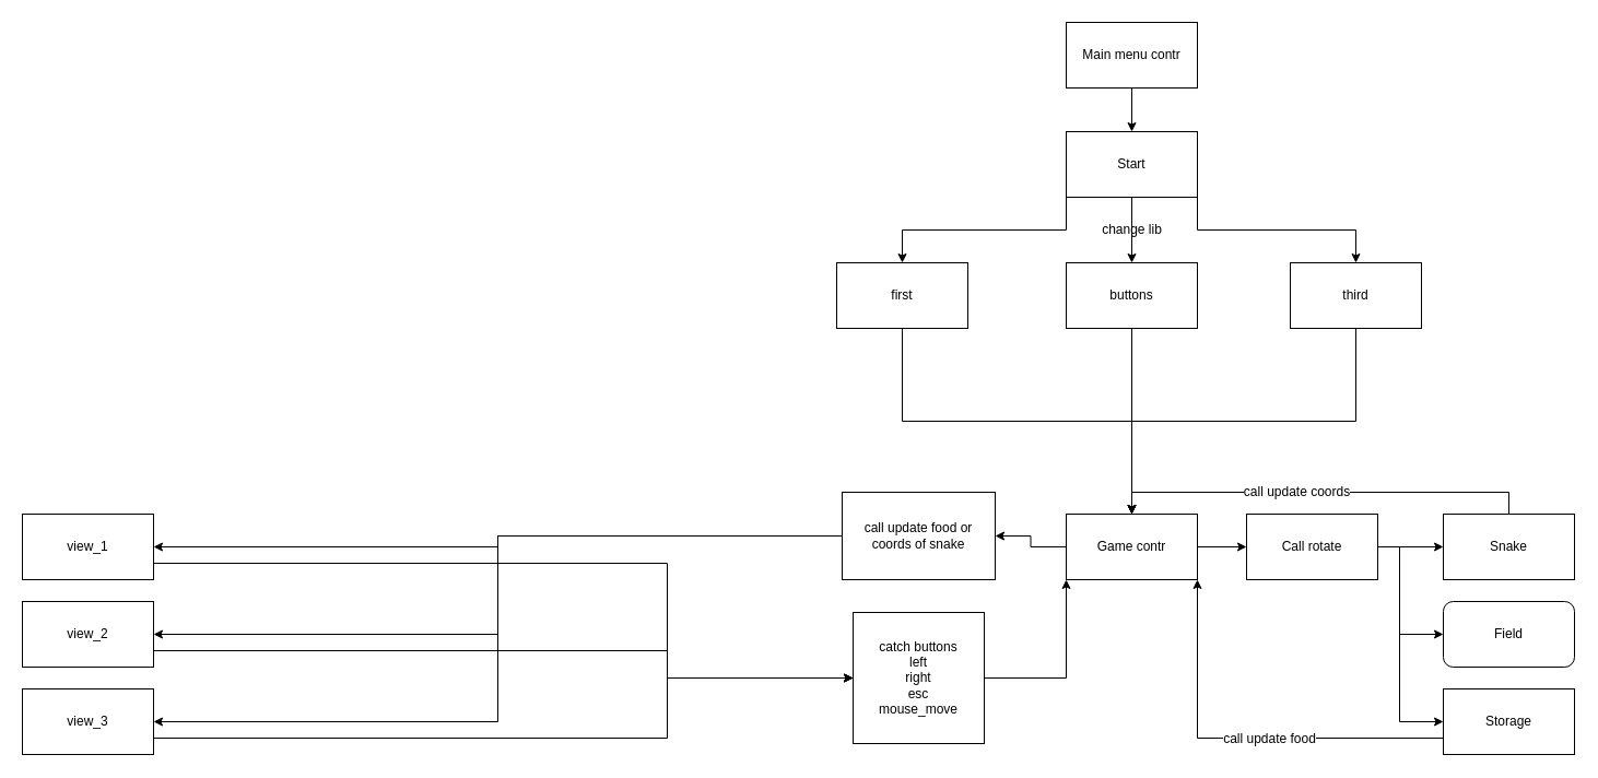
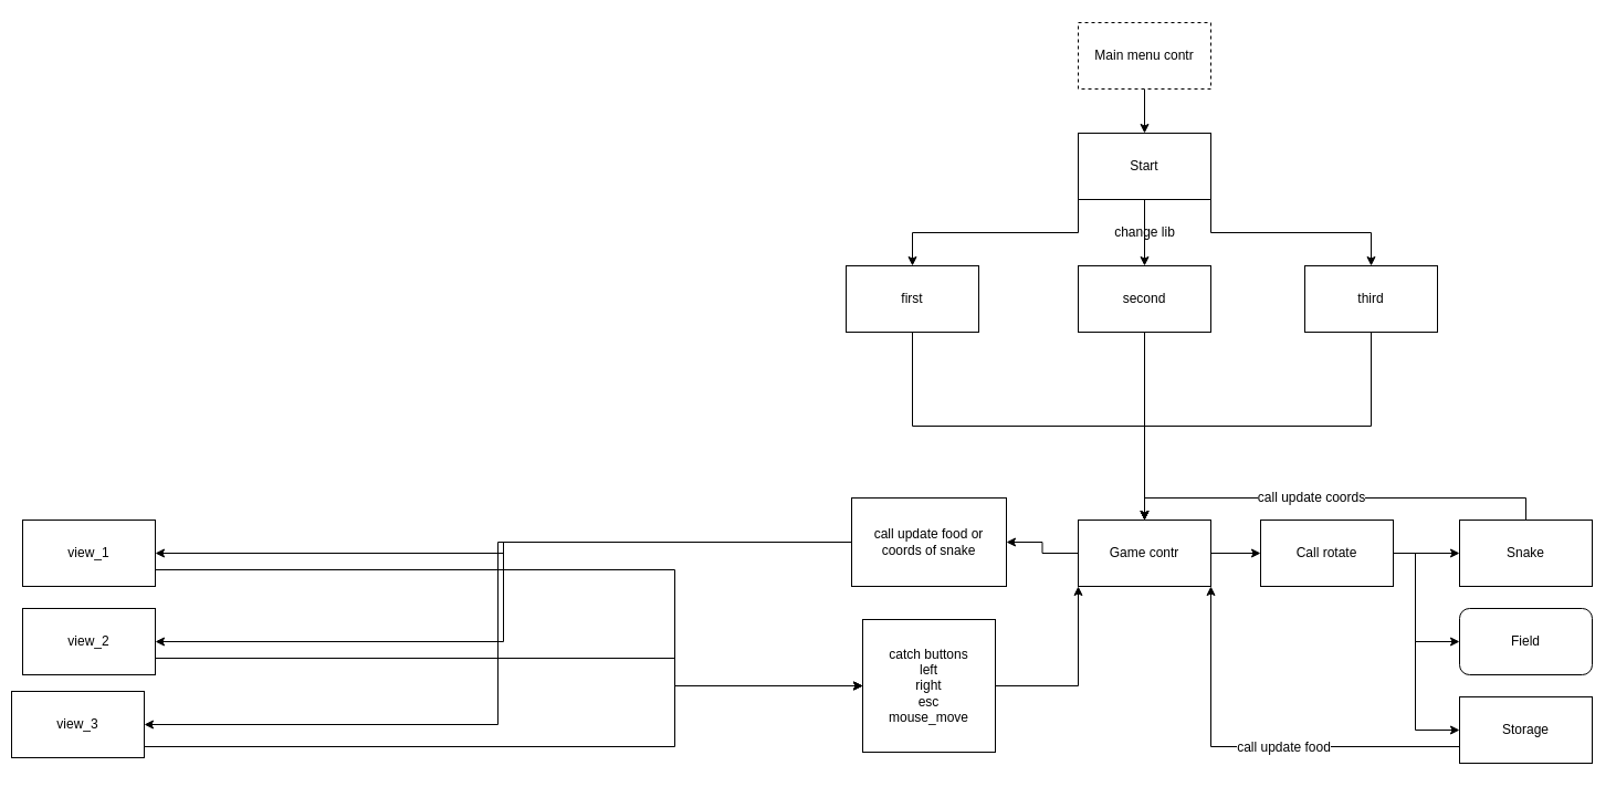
- <mxCell id="3" value="Main menu contr" style="rounded=0;whiteSpace=wrap;html=1;" vertex="1" parent="1"><mxGeometry x="975" y="20" width="120" height="60" as="geometry" /></mxCell>
+ <mxCell id="3" value="Main menu contr" style="rounded=0;whiteSpace=wrap;html=1;dashed=1;" vertex="1" parent="1"><mxGeometry x="975" y="20" width="120" height="60" as="geometry" /></mxCell>
- <mxCell id="11" value="buttons" style="rounded=0;whiteSpace=wrap;html=1;" vertex="1" parent="1"><mxGeometry x="975" y="240" width="120" height="60" as="geometry" /></mxCell>
+ <mxCell id="11" value="second" style="rounded=0;whiteSpace=wrap;html=1;" vertex="1" parent="1"><mxGeometry x="975" y="240" width="120" height="60" as="geometry" /></mxCell>
- <mxCell id="24" value="view_3" style="rounded=0;whiteSpace=wrap;html=1;" vertex="1" parent="1"><mxGeometry x="20" y="630" width="120" height="60" as="geometry" /></mxCell>
+ <mxCell id="24" value="view_3" style="rounded=0;whiteSpace=wrap;html=1;" vertex="1" parent="1"><mxGeometry x="10" y="625" width="120" height="60" as="geometry" /></mxCell>
